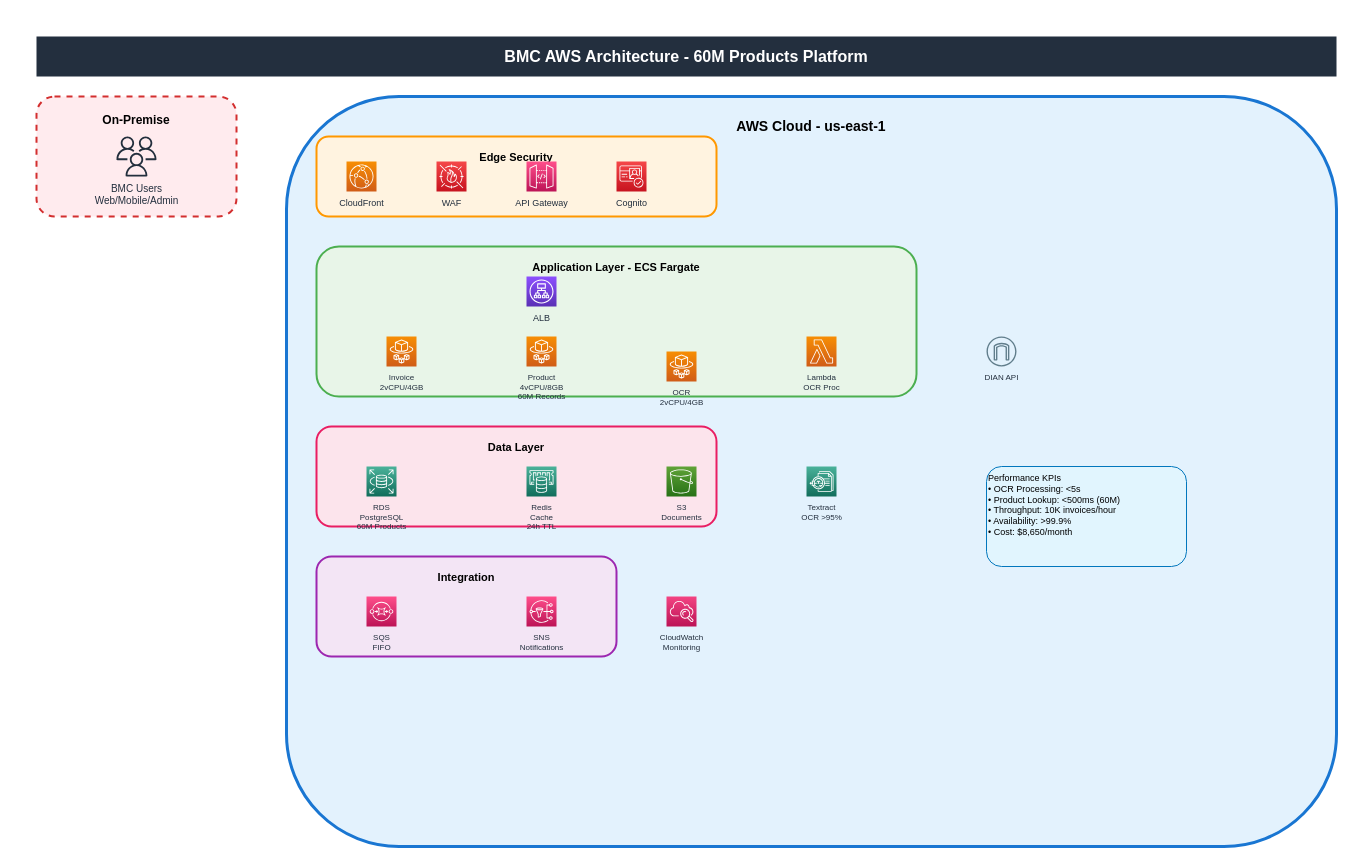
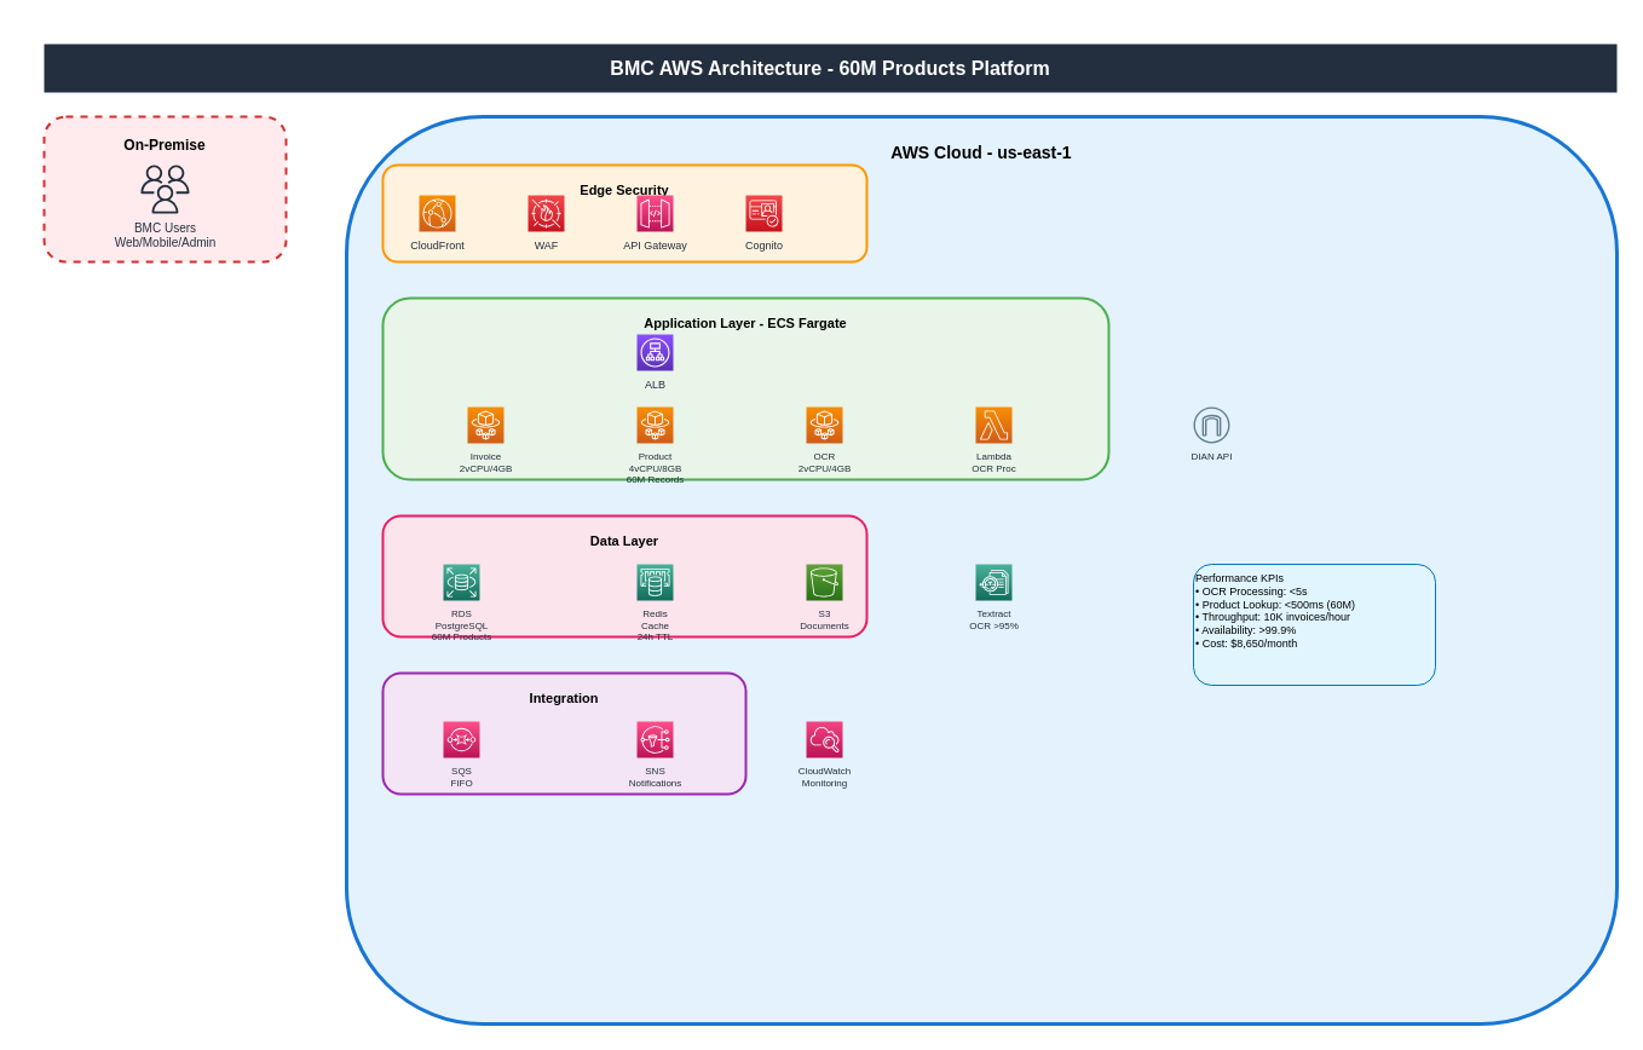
- <mxCell id="15" value="OCR&#10;2vCPU/4GB" style="sketch=0;outlineConnect=0;fontColor=#232F3E;gradientColor=#F78E04;gradientDirection=north;fillColor=#D05C17;strokeColor=#ffffff;dashed=0;verticalLabelPosition=bottom;verticalAlign=top;align=center;html=1;fontSize=8;fontStyle=0;aspect=fixed;shape=mxgraph.aws4.resourceIcon;resIcon=mxgraph.aws4.fargate;" vertex="1" parent="1"><mxGeometry x="650" y="335" width="30" height="30" as="geometry" /></mxCell>
+ <mxCell id="15" value="OCR&#10;2vCPU/4GB" style="sketch=0;outlineConnect=0;fontColor=#232F3E;gradientColor=#F78E04;gradientDirection=north;fillColor=#D05C17;strokeColor=#ffffff;dashed=0;verticalLabelPosition=bottom;verticalAlign=top;align=center;html=1;fontSize=8;fontStyle=0;aspect=fixed;shape=mxgraph.aws4.resourceIcon;resIcon=mxgraph.aws4.fargate;" vertex="1" parent="1"><mxGeometry x="650" y="320" width="30" height="30" as="geometry" /></mxCell>
